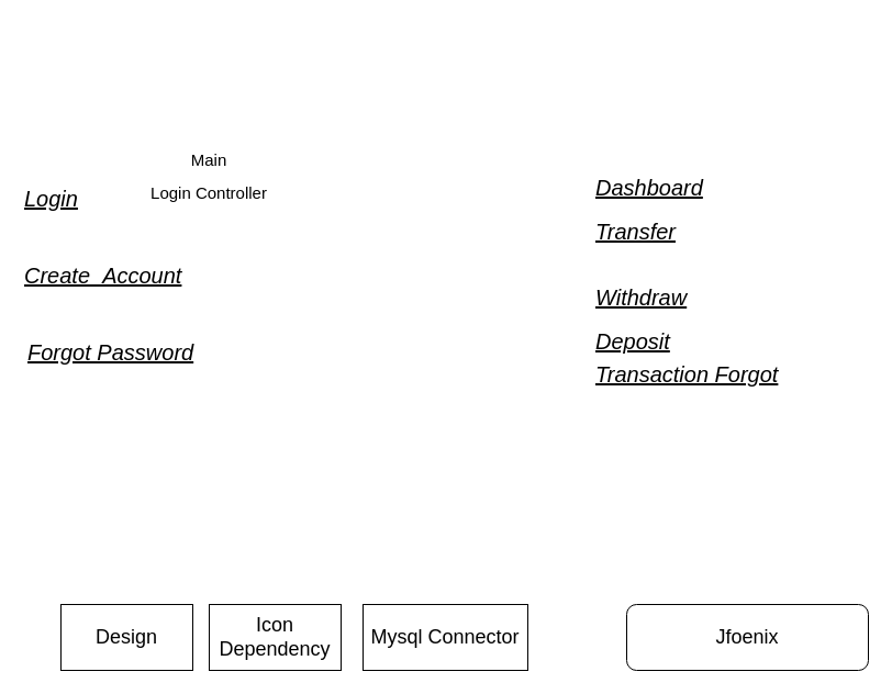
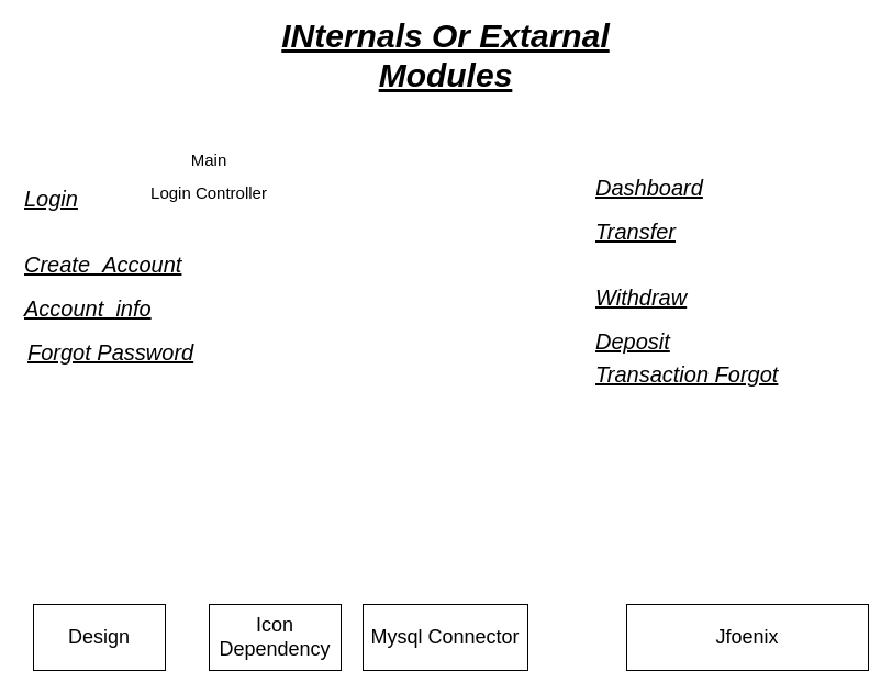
+ <mxCell id="2" value="&lt;font style=&quot;font-size: 30px&quot;&gt;&lt;b&gt;&lt;i&gt;&lt;u&gt;INternals Or Extarnal Modules&lt;br&gt;&lt;/u&gt;&lt;/i&gt;&lt;/b&gt;&lt;/font&gt;" style="text;html=1;strokeColor=none;fillColor=none;align=center;verticalAlign=middle;whiteSpace=wrap;rounded=0;shadow=0;glass=0;" vertex="1" parent="1"><mxGeometry x="203" y="20" width="405" height="60" as="geometry" /></mxCell>
- <mxCell id="6" value="&lt;font style=&quot;font-size: 20px&quot;&gt;&lt;i&gt;&lt;u&gt;Create_Account&lt;/u&gt;&lt;/i&gt;&lt;/font&gt;" style="text;html=1;strokeColor=none;fillColor=none;align=left;verticalAlign=middle;whiteSpace=wrap;rounded=0;shadow=0;glass=0;" vertex="1" parent="1"><mxGeometry x="20" y="240" width="180" height="20" as="geometry" /></mxCell>
+ <mxCell id="6" value="&lt;font style=&quot;font-size: 20px&quot;&gt;&lt;i&gt;&lt;u&gt;Create_Account&lt;/u&gt;&lt;/i&gt;&lt;/font&gt;" style="text;html=1;strokeColor=none;fillColor=none;align=left;verticalAlign=middle;whiteSpace=wrap;rounded=0;shadow=0;glass=0;" vertex="1" parent="1"><mxGeometry x="20" y="230" width="180" height="20" as="geometry" /></mxCell>
+ <mxCell id="7" value="&lt;font style=&quot;font-size: 20px&quot;&gt;&lt;u&gt;&lt;i&gt;Account_info&lt;/i&gt;&lt;/u&gt;&lt;/font&gt;" style="text;html=1;strokeColor=none;fillColor=none;align=left;verticalAlign=middle;whiteSpace=wrap;rounded=0;shadow=0;glass=0;" vertex="1" parent="1"><mxGeometry x="20" y="270" width="180" height="20" as="geometry" /></mxCell>
- <mxCell id="14" value="&lt;font style=&quot;font-size: 18px&quot;&gt;Design&lt;/font&gt;" style="whiteSpace=wrap;html=1;shadow=0;glass=0;" vertex="1" parent="1"><mxGeometry x="55" y="550" width="120" height="60" as="geometry" /></mxCell>
+ <mxCell id="14" value="&lt;font style=&quot;font-size: 18px&quot;&gt;Design&lt;/font&gt;" style="whiteSpace=wrap;html=1;shadow=0;glass=0;" vertex="1" parent="1"><mxGeometry x="30" y="550" width="120" height="60" as="geometry" /></mxCell>
- <mxCell id="17" value="&lt;span style=&quot;font-size: 18px&quot;&gt;Jfoenix&lt;/span&gt;" style="whiteSpace=wrap;html=1;shadow=0;glass=0;rounded=1;" vertex="1" parent="1"><mxGeometry x="570" y="550" width="220" height="60" as="geometry" /></mxCell>
+ <mxCell id="17" value="&lt;span style=&quot;font-size: 18px&quot;&gt;Jfoenix&lt;/span&gt;" style="whiteSpace=wrap;html=1;shadow=0;glass=0;" vertex="1" parent="1"><mxGeometry x="570" y="550" width="220" height="60" as="geometry" /></mxCell>
